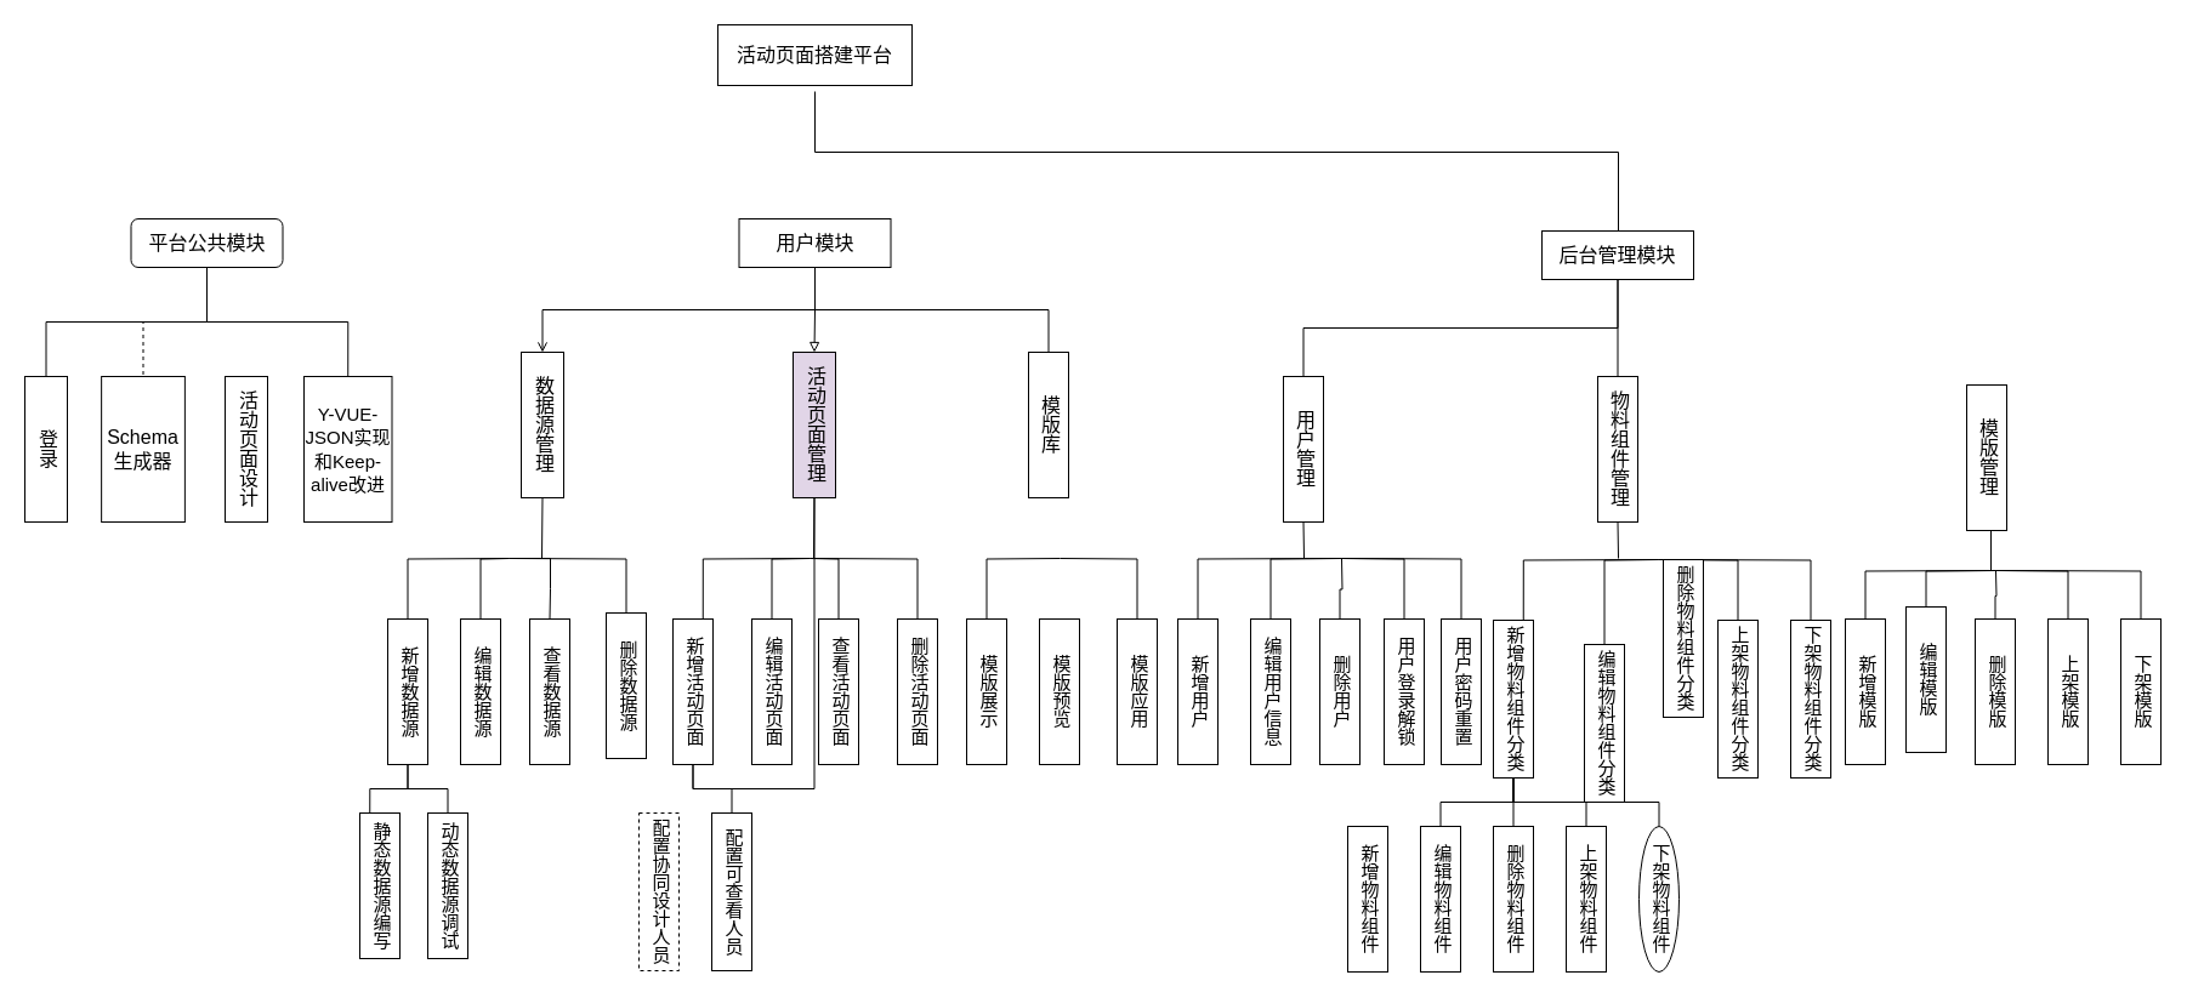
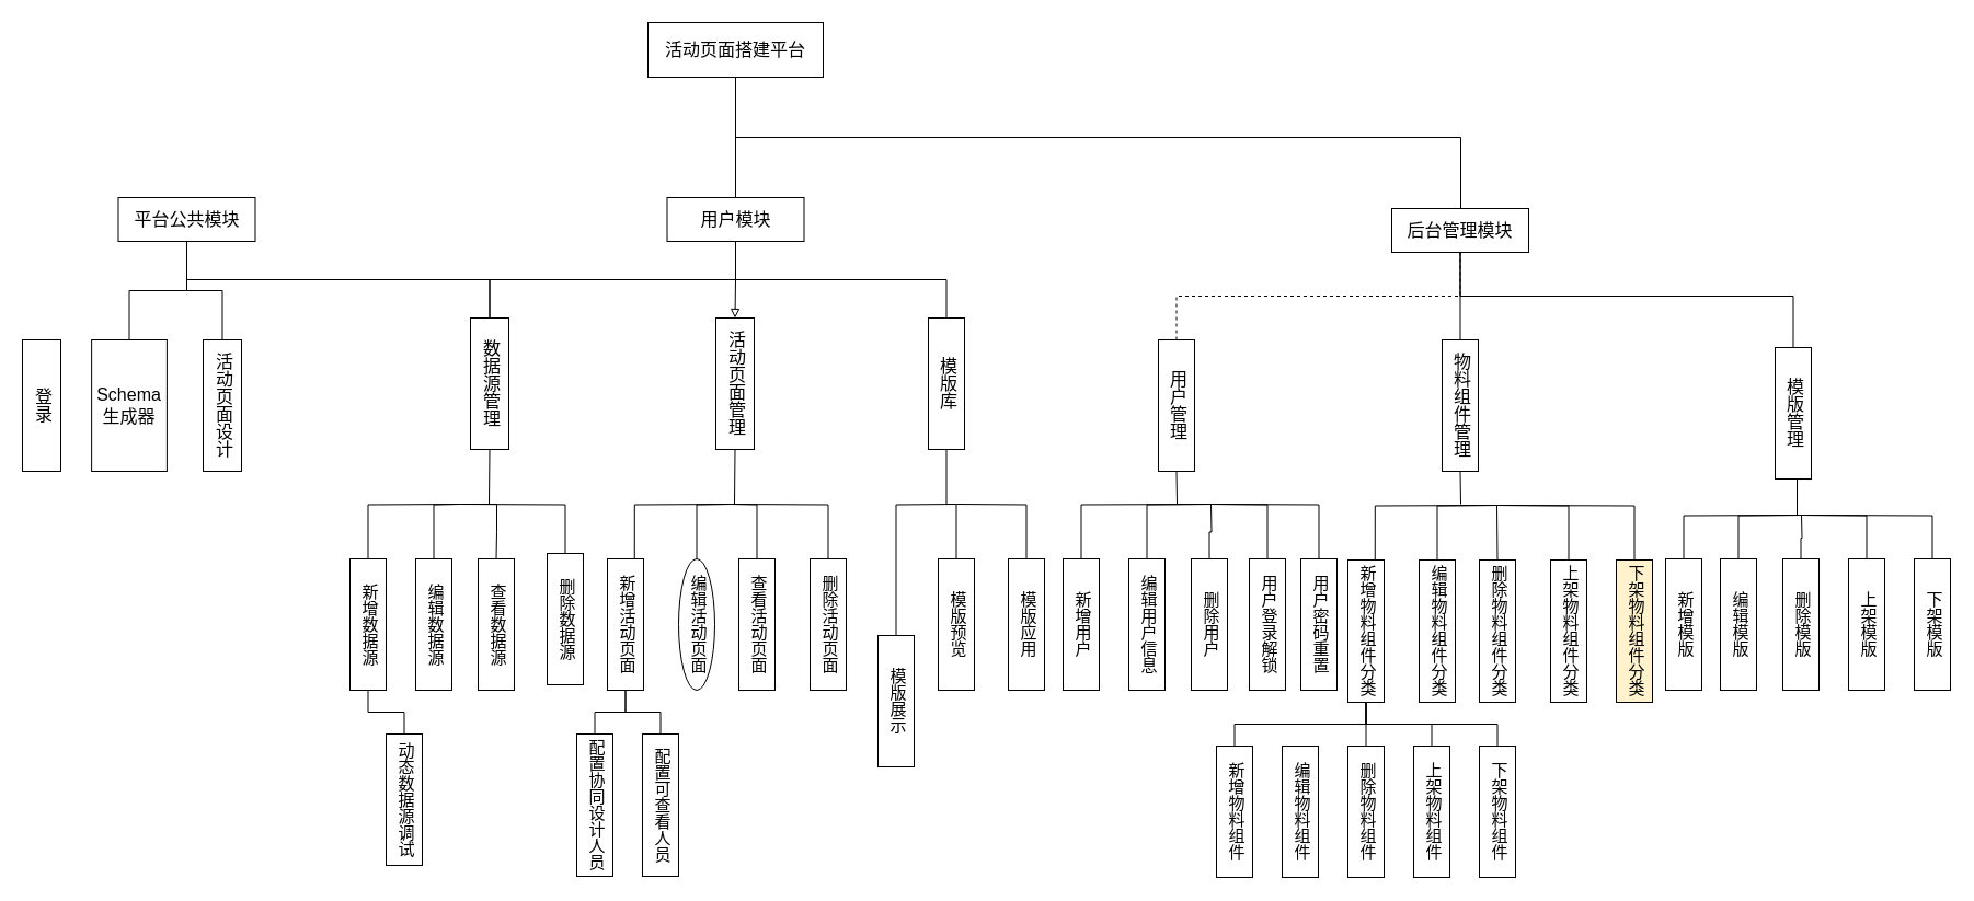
+ <mxCell id="2" style="edgeStyle=orthogonalEdgeStyle;rounded=0;orthogonalLoop=1;jettySize=auto;html=1;exitX=0.5;exitY=1;exitDx=0;exitDy=0;entryX=0.5;entryY=0;entryDx=0;entryDy=0;endArrow=none;endFill=0;fontSize=16;" edge="1" parent="1" source="4" target="8"><mxGeometry relative="1" as="geometry" /></mxCell>
- <mxCell id="17" value="平台公共模块" style="whiteSpace=wrap;html=1;fontSize=16;rounded=1;" vertex="1" parent="1"><mxGeometry x="107.5" y="180" width="125" height="40" as="geometry" /></mxCell>
+ <mxCell id="17" value="平台公共模块" style="rounded=0;whiteSpace=wrap;html=1;fontSize=16;" vertex="1" parent="1"><mxGeometry x="107.5" y="180" width="125" height="40" as="geometry" /></mxCell>
- <mxCell id="5" style="edgeStyle=orthogonalEdgeStyle;rounded=0;orthogonalLoop=1;jettySize=auto;html=1;exitX=0.5;exitY=1;exitDx=0;exitDy=0;entryX=0.5;entryY=0;entryDx=0;entryDy=0;endArrow=open;endFill=0;fontSize=16;" edge="1" parent="1" source="8" target="19"><mxGeometry relative="1" as="geometry" /></mxCell>
+ <mxCell id="5" style="edgeStyle=orthogonalEdgeStyle;rounded=0;orthogonalLoop=1;jettySize=auto;html=1;exitX=0.5;exitY=1;exitDx=0;exitDy=0;entryX=0.5;entryY=0;entryDx=0;entryDy=0;endArrow=none;endFill=0;fontSize=16;" edge="1" parent="1" source="8" target="19"><mxGeometry relative="1" as="geometry" /></mxCell>
- <mxCell id="14" style="edgeStyle=orthogonalEdgeStyle;rounded=0;orthogonalLoop=1;jettySize=auto;html=1;exitX=0.5;exitY=1;exitDx=0;exitDy=0;entryX=0.5;entryY=0;entryDx=0;entryDy=0;endArrow=none;endFill=0;fontSize=16;" edge="1" parent="1" source="17" target="32"><mxGeometry relative="1" as="geometry" /></mxCell>
+ <mxCell id="14" style="edgeStyle=orthogonalEdgeStyle;rounded=0;orthogonalLoop=1;jettySize=auto;html=1;exitX=0.5;exitY=1;exitDx=0;exitDy=0;endArrow=none;endFill=0;fontSize=16;" edge="1" parent="1" source="17" target="19"><mxGeometry relative="1" as="geometry" /></mxCell>
- <mxCell id="16" style="edgeStyle=orthogonalEdgeStyle;rounded=0;orthogonalLoop=1;jettySize=auto;html=1;exitX=0.5;exitY=1;exitDx=0;exitDy=0;entryX=0.5;entryY=0;entryDx=0;entryDy=0;endArrow=none;endFill=0;" edge="1" parent="1" source="17" target="33"><mxGeometry relative="1" as="geometry" /></mxCell>
- <mxCell id="9" style="edgeStyle=orthogonalEdgeStyle;rounded=0;orthogonalLoop=1;jettySize=auto;html=1;exitX=0.5;exitY=1;exitDx=0;exitDy=0;entryX=0.5;entryY=0;entryDx=0;entryDy=0;endArrow=none;endFill=0;fontSize=16;" edge="1" parent="1" source="12" target="26"><mxGeometry relative="1" as="geometry" /></mxCell>
+ <mxCell id="9" style="edgeStyle=orthogonalEdgeStyle;rounded=0;orthogonalLoop=1;jettySize=auto;html=1;exitX=0.5;exitY=1;exitDx=0;exitDy=0;entryX=0.5;entryY=0;entryDx=0;entryDy=0;endArrow=none;endFill=0;fontSize=16;dashed=1;" edge="1" parent="1" source="12" target="26"><mxGeometry relative="1" as="geometry" /></mxCell>
+ <mxCell id="11" style="edgeStyle=orthogonalEdgeStyle;rounded=0;orthogonalLoop=1;jettySize=auto;html=1;exitX=0.5;exitY=1;exitDx=0;exitDy=0;entryX=0.5;entryY=0;entryDx=0;entryDy=0;endArrow=none;endFill=0;fontSize=16;" edge="1" parent="1" source="12" target="30"><mxGeometry relative="1" as="geometry"><Array as="points"><mxPoint x="1333" y="270" /><mxPoint x="1637" y="270" /></Array></mxGeometry></mxCell>
- <mxCell id="13" style="edgeStyle=orthogonalEdgeStyle;rounded=0;orthogonalLoop=1;jettySize=auto;html=1;exitX=0.5;exitY=1;exitDx=0;exitDy=0;endArrow=none;endFill=0;fontSize=16;dashed=1;" edge="1" parent="1" source="17" target="31"><mxGeometry relative="1" as="geometry" /></mxCell>
+ <mxCell id="13" style="edgeStyle=orthogonalEdgeStyle;rounded=0;orthogonalLoop=1;jettySize=auto;html=1;exitX=0.5;exitY=1;exitDx=0;exitDy=0;endArrow=none;endFill=0;fontSize=16;" edge="1" parent="1" source="17" target="31"><mxGeometry relative="1" as="geometry" /></mxCell>
+ <mxCell id="15" style="edgeStyle=orthogonalEdgeStyle;rounded=0;orthogonalLoop=1;jettySize=auto;html=1;exitX=0.5;exitY=1;exitDx=0;exitDy=0;endArrow=none;endFill=0;fontSize=16;" edge="1" parent="1" source="17" target="24"><mxGeometry relative="1" as="geometry" /></mxCell>
- <mxCell id="21" value="活动页面管理" style="rounded=0;whiteSpace=wrap;html=1;verticalAlign=middle;align=center;labelPosition=center;verticalLabelPosition=middle;textDirection=vertical-rl;strokeWidth=1;fontSize=16;fillColor=#e1d5e7;" vertex="1" parent="1"><mxGeometry x="653" y="290" width="35" height="120" as="geometry" /></mxCell>
+ <mxCell id="21" value="活动页面管理" style="rounded=0;whiteSpace=wrap;html=1;verticalAlign=middle;align=center;labelPosition=center;verticalLabelPosition=middle;textDirection=vertical-rl;strokeWidth=1;fontSize=16;" vertex="1" parent="1"><mxGeometry x="653" y="290" width="35" height="120" as="geometry" /></mxCell>
- <mxCell id="33" value="&lt;font style=&quot;font-size: 15px;&quot;&gt;Y-VUE-JSON实现和Keep-alive改进&lt;/font&gt;" style="rounded=0;whiteSpace=wrap;html=1;verticalAlign=middle;align=center;labelPosition=center;verticalLabelPosition=middle;textDirection=rtl;fontSize=16;" vertex="1" parent="1"><mxGeometry x="250" y="310" width="72.5" height="120" as="geometry" /></mxCell>
+ <mxCell id="22" style="edgeStyle=orthogonalEdgeStyle;rounded=0;orthogonalLoop=1;jettySize=auto;html=1;exitX=0.5;exitY=1;exitDx=0;exitDy=0;entryX=0.5;entryY=0;entryDx=0;entryDy=0;endArrow=none;endFill=0;" edge="1" parent="1" source="23" target="62"><mxGeometry relative="1" as="geometry" /></mxCell>
- <mxCell id="89" value="删除物料组件分类" style="rounded=0;whiteSpace=wrap;html=1;verticalAlign=middle;align=center;labelPosition=center;verticalLabelPosition=middle;textDirection=vertical-rl;spacing=0;fontSize=15;" vertex="1" parent="1"><mxGeometry x="1370" y="461" width="33" height="130" as="geometry" /></mxCell>
+ <mxCell id="89" value="删除物料组件分类" style="rounded=0;whiteSpace=wrap;html=1;verticalAlign=middle;align=center;labelPosition=center;verticalLabelPosition=middle;textDirection=vertical-rl;spacing=0;fontSize=15;" vertex="1" parent="1"><mxGeometry x="1350" y="511" width="33" height="130" as="geometry" /></mxCell>
- <mxCell id="95" value="编辑模版" style="rounded=0;whiteSpace=wrap;html=1;verticalAlign=middle;align=center;labelPosition=center;verticalLabelPosition=middle;textDirection=vertical-rl;spacing=0;fontSize=15;" vertex="1" parent="1"><mxGeometry x="1570" y="500" width="33" height="120" as="geometry" /></mxCell>
+ <mxCell id="95" value="编辑模版" style="rounded=0;whiteSpace=wrap;html=1;verticalAlign=middle;align=center;labelPosition=center;verticalLabelPosition=middle;textDirection=vertical-rl;spacing=0;fontSize=15;" vertex="1" parent="1"><mxGeometry x="1570" y="510" width="33" height="120" as="geometry" /></mxCell>
- <mxCell id="55" value="编辑活动页面" style="rounded=0;whiteSpace=wrap;html=1;verticalAlign=middle;align=center;labelPosition=center;verticalLabelPosition=middle;textDirection=vertical-rl;spacing=0;fontSize=15;" vertex="1" parent="1"><mxGeometry x="619" y="510" width="33" height="120" as="geometry" /></mxCell>
+ <mxCell id="55" value="编辑活动页面" style="ellipse;whiteSpace=wrap;html=1;verticalAlign=middle;align=center;labelPosition=center;verticalLabelPosition=middle;textDirection=vertical-rl;spacing=0;fontSize=15;" vertex="1" parent="1"><mxGeometry x="619" y="510" width="33" height="120" as="geometry" /></mxCell>
- <mxCell id="60" value="模版展示" style="rounded=0;whiteSpace=wrap;html=1;verticalAlign=middle;align=center;labelPosition=center;verticalLabelPosition=middle;textDirection=vertical-rl;spacing=0;fontSize=15;" vertex="1" parent="1"><mxGeometry x="796" y="510" width="33" height="120" as="geometry" /></mxCell>
+ <mxCell id="60" value="模版展示" style="rounded=0;whiteSpace=wrap;html=1;verticalAlign=middle;align=center;labelPosition=center;verticalLabelPosition=middle;textDirection=vertical-rl;spacing=0;fontSize=15;" vertex="1" parent="1"><mxGeometry x="801" y="580" width="33" height="120" as="geometry" /></mxCell>
- <mxCell id="91" value="下架物料组件分类" style="rounded=0;whiteSpace=wrap;html=1;verticalAlign=middle;align=center;labelPosition=center;verticalLabelPosition=middle;textDirection=vertical-rl;spacing=0;fontSize=15;" vertex="1" parent="1"><mxGeometry x="1475" y="511" width="33" height="130" as="geometry" /></mxCell>
+ <mxCell id="91" value="下架物料组件分类" style="rounded=0;whiteSpace=wrap;html=1;verticalAlign=middle;align=center;labelPosition=center;verticalLabelPosition=middle;textDirection=vertical-rl;spacing=0;fontSize=15;fillColor=#fff2cc;" vertex="1" parent="1"><mxGeometry x="1475" y="511" width="33" height="130" as="geometry" /></mxCell>
- <mxCell id="52" style="edgeStyle=orthogonalEdgeStyle;rounded=0;orthogonalLoop=1;jettySize=auto;html=1;exitX=0.5;exitY=1;exitDx=0;exitDy=0;endArrow=none;endFill=0;fontSize=15;" edge="1" parent="1" source="54" target="21"><mxGeometry relative="1" as="geometry" /></mxCell>
+ <mxCell id="52" style="edgeStyle=orthogonalEdgeStyle;rounded=0;orthogonalLoop=1;jettySize=auto;html=1;exitX=0.5;exitY=1;exitDx=0;exitDy=0;entryX=0.5;entryY=0;entryDx=0;entryDy=0;endArrow=none;endFill=0;fontSize=15;" edge="1" parent="1" source="54" target="58"><mxGeometry relative="1" as="geometry" /></mxCell>
- <mxCell id="88" value="编辑物料组件分类" style="rounded=0;whiteSpace=wrap;html=1;verticalAlign=middle;align=center;labelPosition=center;verticalLabelPosition=middle;textDirection=vertical-rl;spacing=0;fontSize=15;" vertex="1" parent="1"><mxGeometry x="1305" y="531" width="33" height="130" as="geometry" /></mxCell>
+ <mxCell id="88" value="编辑物料组件分类" style="rounded=0;whiteSpace=wrap;html=1;verticalAlign=middle;align=center;labelPosition=center;verticalLabelPosition=middle;textDirection=vertical-rl;spacing=0;fontSize=15;" vertex="1" parent="1"><mxGeometry x="1295" y="511" width="33" height="130" as="geometry" /></mxCell>
- <mxCell id="44" style="edgeStyle=orthogonalEdgeStyle;rounded=0;orthogonalLoop=1;jettySize=auto;html=1;exitX=0.5;exitY=1;exitDx=0;exitDy=0;entryX=0.25;entryY=0;entryDx=0;entryDy=0;endArrow=none;endFill=0;fontSize=15;" edge="1" parent="1" source="46" target="50"><mxGeometry relative="1" as="geometry"><Array as="points"><mxPoint x="336" y="650" /><mxPoint x="304" y="650" /></Array></mxGeometry></mxCell>
+ <mxCell id="82" style="edgeStyle=orthogonalEdgeStyle;rounded=0;orthogonalLoop=1;jettySize=auto;html=1;exitX=0.5;exitY=1;exitDx=0;exitDy=0;entryX=0.5;entryY=0;entryDx=0;entryDy=0;endArrow=none;endFill=0;fontSize=15;" edge="1" parent="1" source="87" target="92"><mxGeometry relative="1" as="geometry" /></mxCell>
- <mxCell id="83" style="edgeStyle=orthogonalEdgeStyle;rounded=0;orthogonalLoop=1;jettySize=auto;html=1;exitX=0.5;exitY=1;exitDx=0;exitDy=0;entryX=0.5;entryY=0;entryDx=0;entryDy=0;endArrow=none;endFill=0;fontSize=15;" edge="1" parent="1" source="87" target="93"><mxGeometry relative="1" as="geometry" /></mxCell>
- <mxCell id="50" value="静态数据源编写" style="rounded=0;whiteSpace=wrap;html=1;verticalAlign=middle;align=center;labelPosition=center;verticalLabelPosition=middle;textDirection=vertical-rl;spacing=0;fontSize=15;" vertex="1" parent="1"><mxGeometry x="296" y="670" width="33" height="120" as="geometry" /></mxCell>
- <mxCell id="58" value="配置协同设计人员" style="rounded=0;whiteSpace=wrap;html=1;verticalAlign=middle;align=center;labelPosition=center;verticalLabelPosition=middle;textDirection=vertical-rl;spacing=0;fontSize=15;dashed=1;" vertex="1" parent="1"><mxGeometry x="526" y="670" width="33" height="130" as="geometry" /></mxCell>
+ <mxCell id="58" value="配置协同设计人员" style="rounded=0;whiteSpace=wrap;html=1;verticalAlign=middle;align=center;labelPosition=center;verticalLabelPosition=middle;textDirection=vertical-rl;spacing=0;fontSize=15;" vertex="1" parent="1"><mxGeometry x="526" y="670" width="33" height="130" as="geometry" /></mxCell>
- <mxCell id="99" value="下架物料组件" style="ellipse;whiteSpace=wrap;html=1;verticalAlign=middle;align=center;labelPosition=center;verticalLabelPosition=middle;textDirection=vertical-rl;spacing=0;fontSize=15;" vertex="1" parent="1"><mxGeometry x="1350" y="681" width="33" height="120" as="geometry" /></mxCell>
+ <mxCell id="99" value="下架物料组件" style="rounded=0;whiteSpace=wrap;html=1;verticalAlign=middle;align=center;labelPosition=center;verticalLabelPosition=middle;textDirection=vertical-rl;spacing=0;fontSize=15;" vertex="1" parent="1"><mxGeometry x="1350" y="681" width="33" height="120" as="geometry" /></mxCell>
